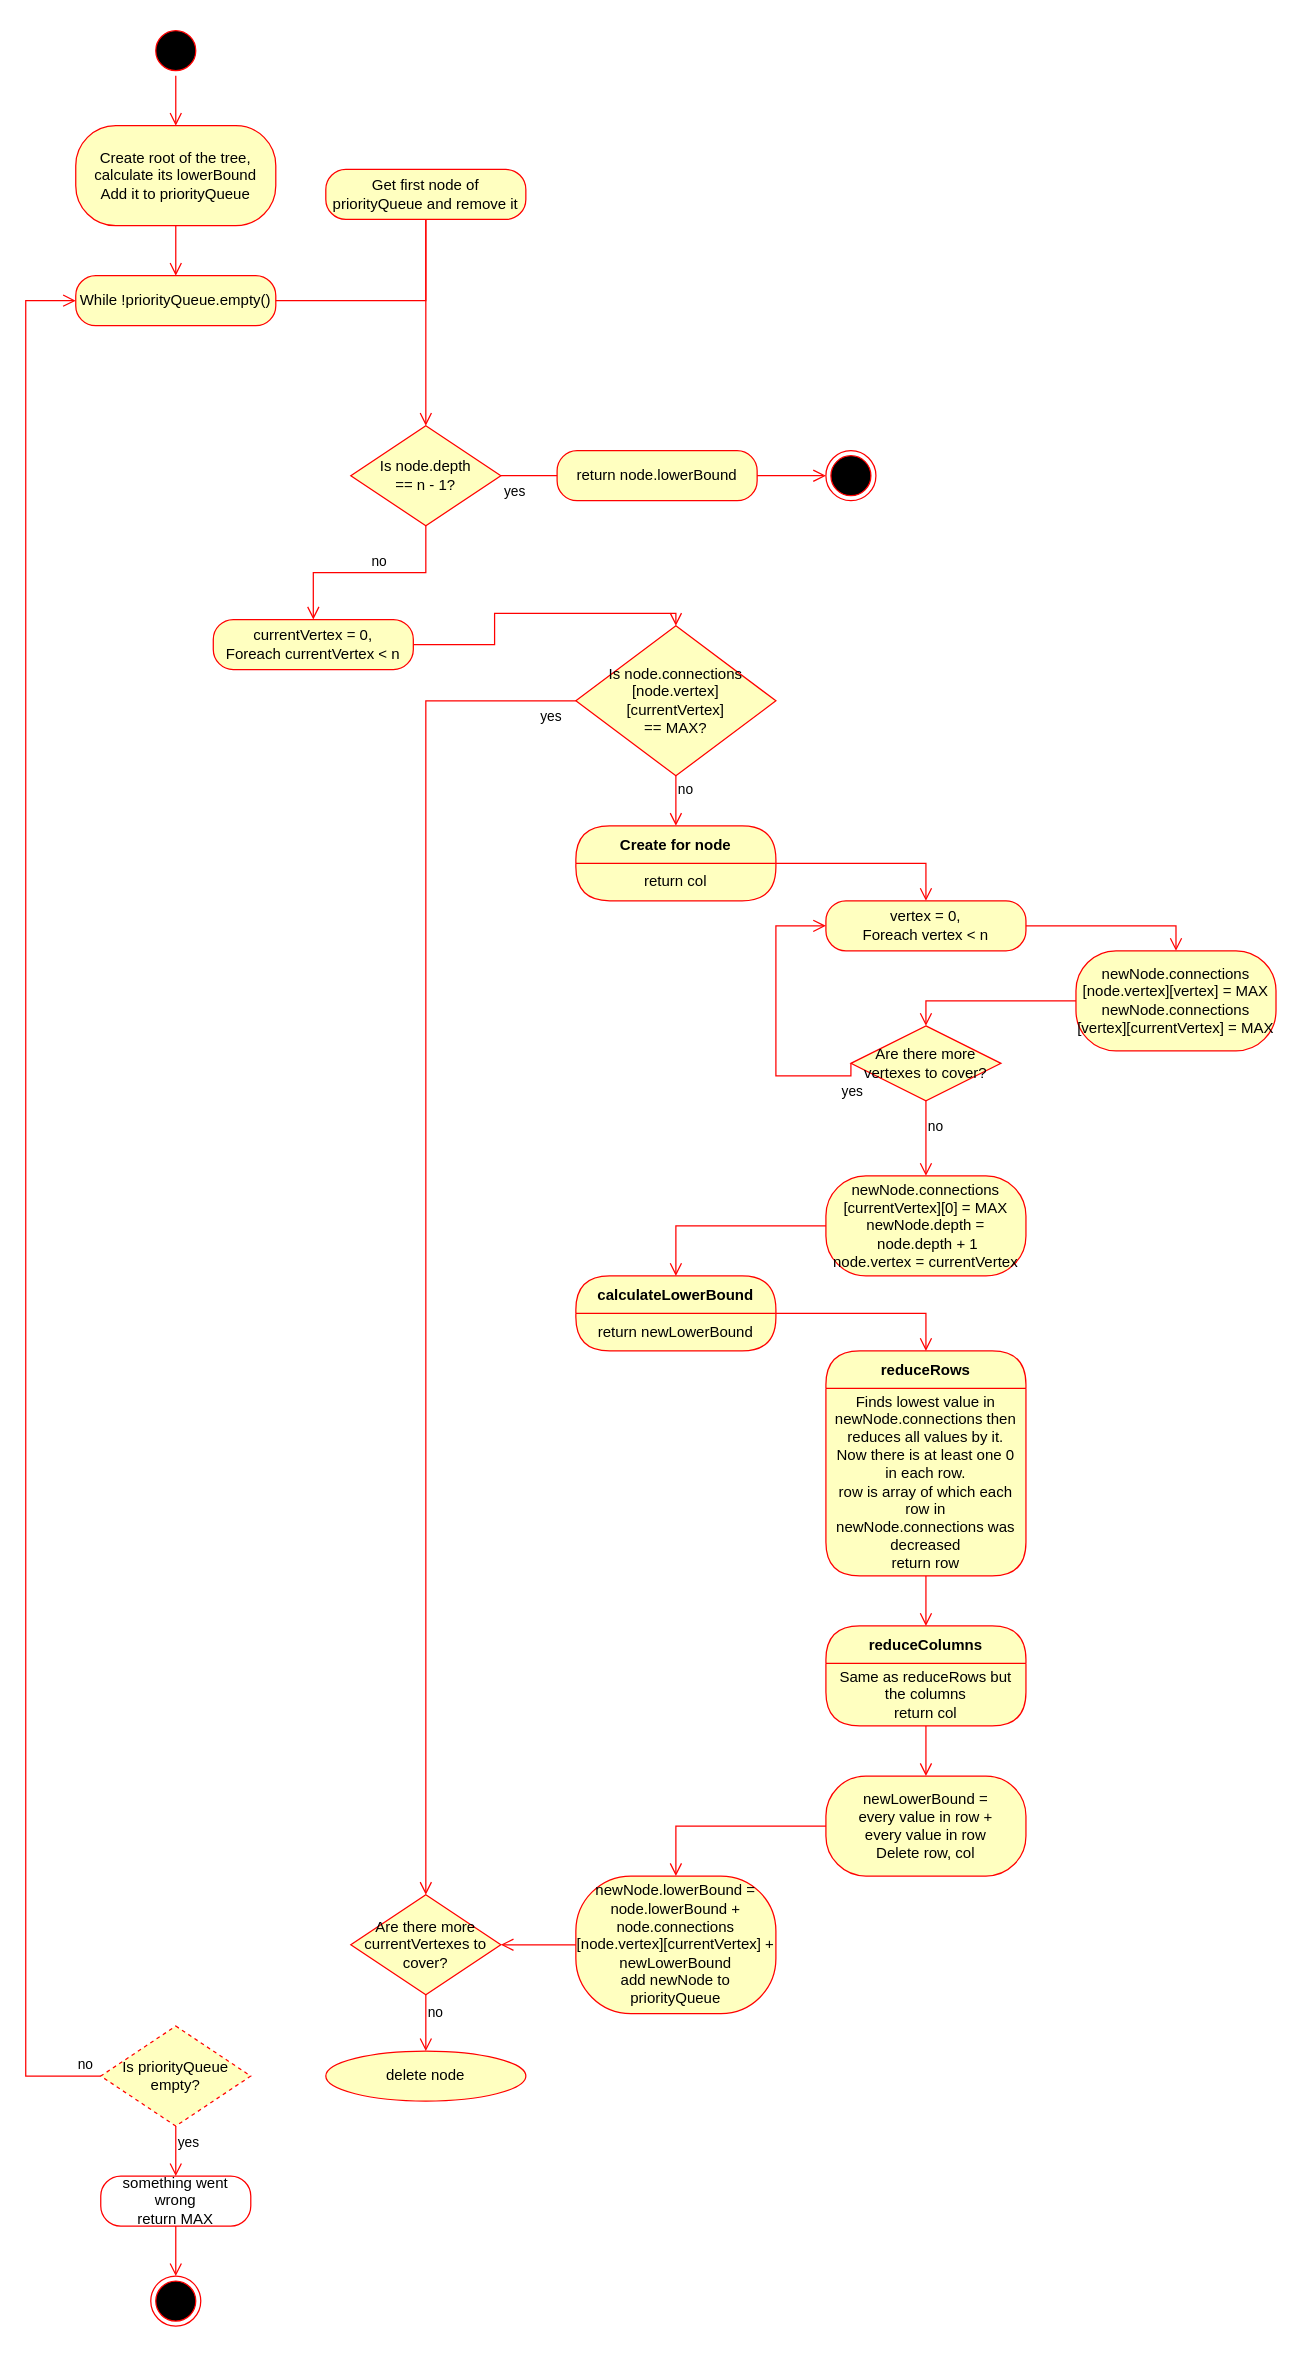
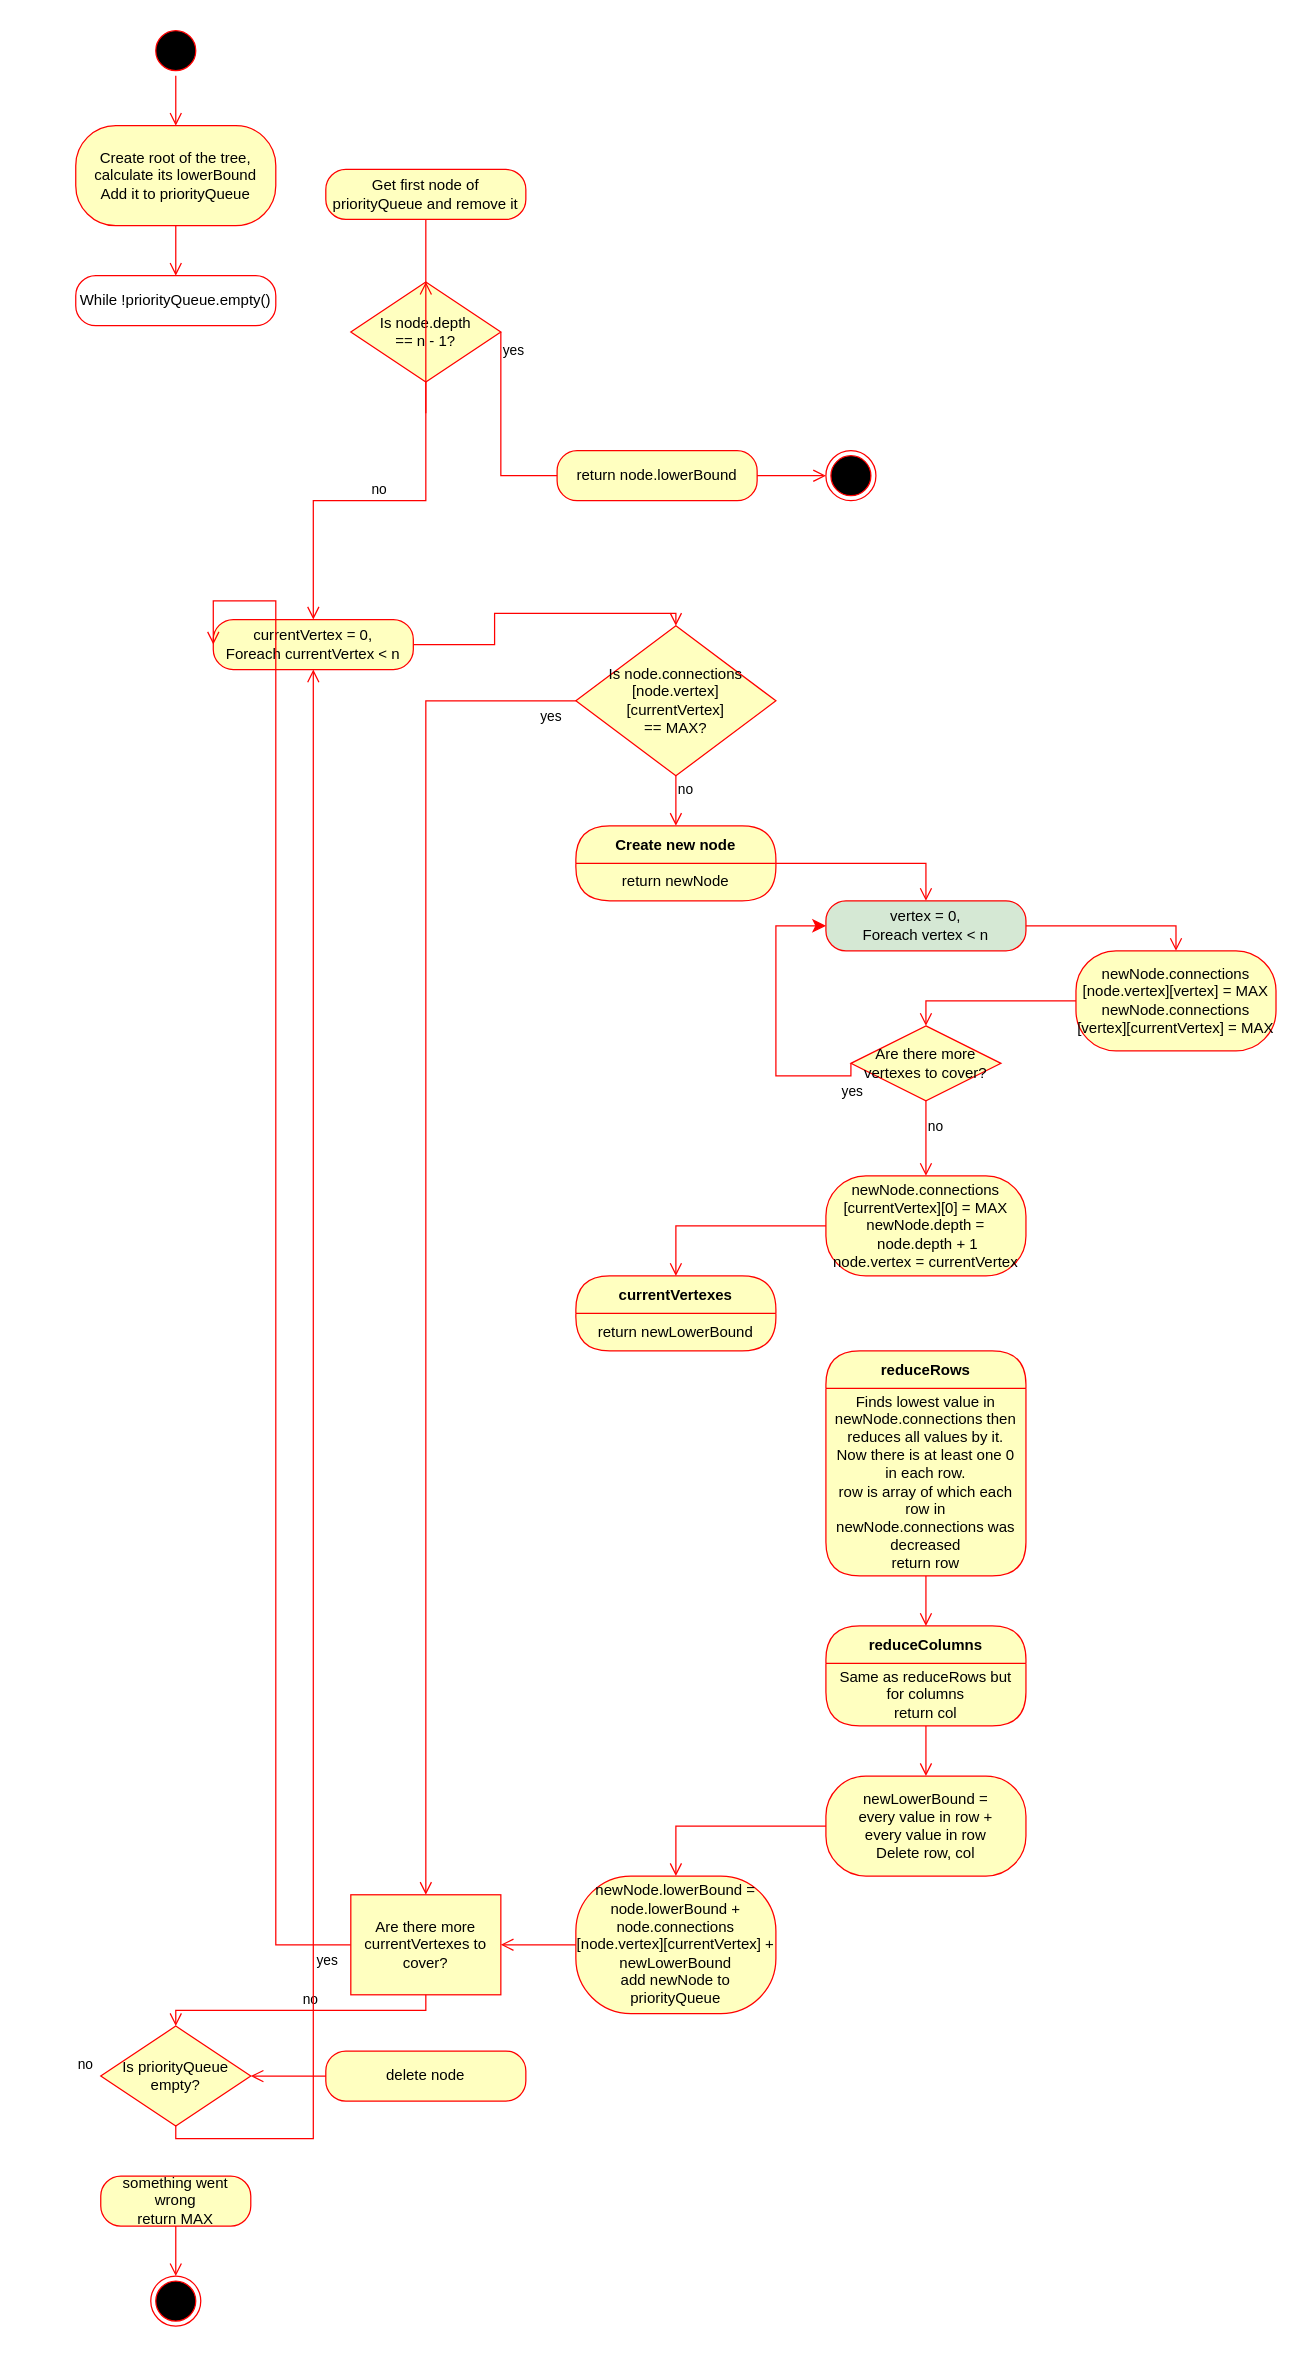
- <mxCell id="7" value="While !priorityQueue.empty()" style="rounded=1;whiteSpace=wrap;html=1;arcSize=40;fontColor=#000000;fillColor=#ffffc0;strokeColor=#ff0000;" parent="1" vertex="1"><mxGeometry x="60" y="220" width="160" height="40" as="geometry" /></mxCell>
+ <mxCell id="7" value="While !priorityQueue.empty()" style="rounded=1;whiteSpace=wrap;html=1;arcSize=40;fontColor=#000000;fillColor=#ffffff;strokeColor=#ff0000;" parent="1" vertex="1"><mxGeometry x="60" y="220" width="160" height="40" as="geometry" /></mxCell>
- <mxCell id="8" value="" style="edgeStyle=orthogonalEdgeStyle;html=1;verticalAlign=bottom;endArrow=open;endSize=8;strokeColor=#ff0000;rounded=0;exitX=1;exitY=0.5;exitDx=0;exitDy=0;entryX=0.5;entryY=0;entryDx=0;entryDy=0;" parent="1" source="7" target="17" edge="1"><mxGeometry relative="1" as="geometry"><mxPoint x="340" y="240" as="targetPoint" /><mxPoint x="140" y="300" as="sourcePoint" /><Array as="points"><mxPoint x="340" y="240" /></Array></mxGeometry></mxCell>
- <mxCell id="18" value="Is node.depth&lt;br&gt;== n - 1?" style="rhombus;whiteSpace=wrap;html=1;fillColor=#ffffc0;strokeColor=#ff0000;" vertex="1" parent="1"><mxGeometry x="280" y="340" width="120" height="80" as="geometry" /></mxCell>
+ <mxCell id="18" value="Is node.depth&lt;br&gt;== n - 1?" style="rhombus;whiteSpace=wrap;html=1;fillColor=#ffffc0;strokeColor=#ff0000;" vertex="1" parent="1"><mxGeometry x="280" y="225" width="120" height="80" as="geometry" /></mxCell>
- <mxCell id="22" value="Create for node" style="swimlane;fontStyle=1;align=center;verticalAlign=middle;childLayout=stackLayout;horizontal=1;startSize=30;horizontalStack=0;resizeParent=0;resizeLast=1;container=0;fontColor=#000000;collapsible=0;rounded=1;arcSize=30;strokeColor=#ff0000;fillColor=#ffffc0;swimlaneFillColor=#ffffc0;dropTarget=0;" vertex="1" parent="1"><mxGeometry x="460" y="660" width="160" height="60" as="geometry" /></mxCell>
+ <mxCell id="22" value="Create new node" style="swimlane;fontStyle=1;align=center;verticalAlign=middle;childLayout=stackLayout;horizontal=1;startSize=30;horizontalStack=0;resizeParent=0;resizeLast=1;container=0;fontColor=#000000;collapsible=0;rounded=1;arcSize=30;strokeColor=#ff0000;fillColor=#ffffc0;swimlaneFillColor=#ffffc0;dropTarget=0;" vertex="1" parent="1"><mxGeometry x="460" y="660" width="160" height="60" as="geometry" /></mxCell>
- <mxCell id="23" value="return col" style="text;html=1;strokeColor=none;fillColor=none;align=center;verticalAlign=middle;spacingLeft=4;spacingRight=4;whiteSpace=wrap;overflow=hidden;rotatable=0;fontColor=#000000;" vertex="1" parent="22"><mxGeometry y="30" width="160" height="30" as="geometry" /></mxCell>
+ <mxCell id="23" value="return newNode" style="text;html=1;strokeColor=none;fillColor=none;align=center;verticalAlign=middle;spacingLeft=4;spacingRight=4;whiteSpace=wrap;overflow=hidden;rotatable=0;fontColor=#000000;" vertex="1" parent="22"><mxGeometry y="30" width="160" height="30" as="geometry" /></mxCell>
- <mxCell id="31" value="yes" style="edgeStyle=orthogonalEdgeStyle;html=1;align=left;verticalAlign=top;endArrow=open;endSize=8;strokeColor=#ff0000;rounded=0;exitX=0;exitY=0.5;exitDx=0;exitDy=0;entryX=0;entryY=0.5;entryDx=0;entryDy=0;" edge="1" parent="1" source="30" target="26"><mxGeometry x="-0.833" relative="1" as="geometry"><mxPoint x="277" y="1250" as="targetPoint" /><Array as="points"><mxPoint x="620" y="860" /><mxPoint x="620" y="740" /></Array><mxPoint as="offset" /><mxPoint x="397" y="710" as="sourcePoint" /></mxGeometry></mxCell>
+ <mxCell id="31" value="yes" style="edgeStyle=orthogonalEdgeStyle;html=1;align=left;verticalAlign=top;endArrow=classic;endSize=8;strokeColor=#ff0000;rounded=0;exitX=0;exitY=0.5;exitDx=0;exitDy=0;entryX=0;entryY=0.5;entryDx=0;entryDy=0;" edge="1" parent="1" source="30" target="26"><mxGeometry x="-0.833" relative="1" as="geometry"><mxPoint x="277" y="1250" as="targetPoint" /><Array as="points"><mxPoint x="620" y="860" /><mxPoint x="620" y="740" /></Array><mxPoint as="offset" /><mxPoint x="397" y="710" as="sourcePoint" /></mxGeometry></mxCell>
- <mxCell id="26" value="&lt;span&gt;vertex = 0,&lt;/span&gt;&lt;br&gt;&lt;span&gt;Foreach vertex &amp;lt; n&lt;/span&gt;" style="rounded=1;whiteSpace=wrap;html=1;arcSize=40;fontColor=#000000;fillColor=#ffffc0;strokeColor=#ff0000;" vertex="1" parent="1"><mxGeometry x="660" y="720" width="160" height="40" as="geometry" /></mxCell>
+ <mxCell id="26" value="&lt;span&gt;vertex = 0,&lt;/span&gt;&lt;br&gt;&lt;span&gt;Foreach vertex &amp;lt; n&lt;/span&gt;" style="rounded=1;whiteSpace=wrap;html=1;arcSize=40;fontColor=#000000;fillColor=#d5e8d4;strokeColor=#ff0000;" vertex="1" parent="1"><mxGeometry x="660" y="720" width="160" height="40" as="geometry" /></mxCell>
- <mxCell id="16" value="yes" style="edgeStyle=orthogonalEdgeStyle;html=1;align=left;verticalAlign=top;endArrow=open;endSize=8;strokeColor=#ff0000;rounded=0;entryX=0;entryY=0.5;entryDx=0;entryDy=0;exitX=0;exitY=0.5;exitDx=0;exitDy=0;" parent="1" source="50" target="7" edge="1"><mxGeometry x="-1" y="72" relative="1" as="geometry"><mxPoint x="-120" y="240" as="targetPoint" /><Array as="points"><mxPoint x="20" y="1660" /><mxPoint x="20" y="240" /></Array><mxPoint x="60" y="-32" as="offset" /><mxPoint x="20" y="1670" as="sourcePoint" /></mxGeometry></mxCell>
+ <mxCell id="15" value="yes" style="edgeStyle=orthogonalEdgeStyle;html=1;align=left;verticalAlign=top;endArrow=open;endSize=8;strokeColor=#ff0000;rounded=0;exitX=0;exitY=0.5;exitDx=0;exitDy=0;entryX=0;entryY=0.5;entryDx=0;entryDy=0;" parent="1" source="25" target="9" edge="1"><mxGeometry x="-0.952" relative="1" as="geometry"><mxPoint x="60" y="520" as="targetPoint" /><Array as="points"><mxPoint x="220" y="1555" /><mxPoint x="220" y="480" /></Array><mxPoint as="offset" /><mxPoint x="280" y="1160" as="sourcePoint" /></mxGeometry></mxCell>
- <mxCell id="35" value="calculateLowerBound" style="swimlane;fontStyle=1;align=center;verticalAlign=middle;childLayout=stackLayout;horizontal=1;startSize=30;horizontalStack=0;resizeParent=0;resizeLast=1;container=0;fontColor=#000000;collapsible=0;rounded=1;arcSize=30;strokeColor=#ff0000;fillColor=#ffffc0;swimlaneFillColor=#ffffc0;dropTarget=0;" vertex="1" parent="1"><mxGeometry x="460" y="1020" width="160" height="60" as="geometry" /></mxCell>
+ <mxCell id="35" value="currentVertexes" style="swimlane;fontStyle=1;align=center;verticalAlign=middle;childLayout=stackLayout;horizontal=1;startSize=30;horizontalStack=0;resizeParent=0;resizeLast=1;container=0;fontColor=#000000;collapsible=0;rounded=1;arcSize=30;strokeColor=#ff0000;fillColor=#ffffc0;swimlaneFillColor=#ffffc0;dropTarget=0;" vertex="1" parent="1"><mxGeometry x="460" y="1020" width="160" height="60" as="geometry" /></mxCell>
- <mxCell id="14" value="" style="edgeStyle=orthogonalEdgeStyle;html=1;verticalAlign=bottom;endArrow=open;endSize=8;strokeColor=#ff0000;rounded=0;exitX=1;exitY=0;exitDx=0;exitDy=0;entryX=0.5;entryY=0;entryDx=0;entryDy=0;" parent="1" source="36" target="39" edge="1"><mxGeometry relative="1" as="geometry"><mxPoint x="740" y="1080" as="targetPoint" /><mxPoint x="1120" y="1140" as="sourcePoint" /><Array as="points"><mxPoint x="740" y="1050" /></Array></mxGeometry></mxCell>
- <mxCell id="42" value="Same as reduceRows but the columns&lt;br&gt;return col" style="text;html=1;strokeColor=none;fillColor=none;align=center;verticalAlign=middle;spacingLeft=4;spacingRight=4;whiteSpace=wrap;overflow=hidden;rotatable=0;fontColor=#000000;" vertex="1" parent="41"><mxGeometry y="30" width="160" height="50" as="geometry" /></mxCell>
+ <mxCell id="42" value="Same as reduceRows but for columns&lt;br&gt;return col" style="text;html=1;strokeColor=none;fillColor=none;align=center;verticalAlign=middle;spacingLeft=4;spacingRight=4;whiteSpace=wrap;overflow=hidden;rotatable=0;fontColor=#000000;" vertex="1" parent="41"><mxGeometry y="30" width="160" height="50" as="geometry" /></mxCell>
- <mxCell id="25" value="Are there more currentVertexes to cover?" style="rhombus;whiteSpace=wrap;html=1;fillColor=#ffffc0;strokeColor=#ff0000;" vertex="1" parent="1"><mxGeometry x="280" y="1515" width="120" height="80" as="geometry" /></mxCell>
+ <mxCell id="25" value="Are there more currentVertexes to cover?" style="whiteSpace=wrap;html=1;fillColor=#ffffc0;strokeColor=#ff0000;rounded=0;" vertex="1" parent="1"><mxGeometry x="280" y="1515" width="120" height="80" as="geometry" /></mxCell>
- <mxCell id="47" value="no" style="edgeStyle=orthogonalEdgeStyle;html=1;align=left;verticalAlign=bottom;endArrow=open;endSize=8;strokeColor=#ff0000;rounded=0;exitX=0.5;exitY=1;exitDx=0;exitDy=0;entryX=0.5;entryY=0;entryDx=0;entryDy=0;" edge="1" parent="1" source="25" target="48"><mxGeometry relative="1" as="geometry"><mxPoint x="370" y="1650" as="targetPoint" /><mxPoint as="offset" /><mxPoint x="750" y="910" as="sourcePoint" /></mxGeometry></mxCell>
+ <mxCell id="47" value="no" style="edgeStyle=orthogonalEdgeStyle;html=1;align=left;verticalAlign=bottom;endArrow=open;endSize=8;strokeColor=#ff0000;rounded=0;exitX=0.5;exitY=1;exitDx=0;exitDy=0;" edge="1" parent="1" source="25" target="50"><mxGeometry relative="1" as="geometry"><mxPoint x="370" y="1650" as="targetPoint" /><mxPoint as="offset" /><mxPoint x="750" y="910" as="sourcePoint" /></mxGeometry></mxCell>
- <mxCell id="50" value="Is priorityQueue empty?" style="rhombus;whiteSpace=wrap;html=1;fillColor=#ffffc0;strokeColor=#ff0000;dashed=1;" vertex="1" parent="1"><mxGeometry x="80" y="1620" width="120" height="80" as="geometry" /></mxCell>
+ <mxCell id="50" value="Is priorityQueue empty?" style="rhombus;whiteSpace=wrap;html=1;fillColor=#ffffc0;strokeColor=#ff0000;" vertex="1" parent="1"><mxGeometry x="80" y="1620" width="120" height="80" as="geometry" /></mxCell>
+ <mxCell id="49" value="" style="edgeStyle=orthogonalEdgeStyle;html=1;verticalAlign=bottom;endArrow=open;endSize=8;strokeColor=#ff0000;rounded=0;entryX=1;entryY=0.5;entryDx=0;entryDy=0;" edge="1" source="48" parent="1" target="50"><mxGeometry relative="1" as="geometry"><mxPoint x="40" y="1660" as="targetPoint" /></mxGeometry></mxCell>
- <mxCell id="48" value="delete node" style="ellipse;whiteSpace=wrap;html=1;arcSize=40;fontColor=#000000;fillColor=#ffffc0;strokeColor=#ff0000;" vertex="1" parent="1"><mxGeometry x="260" y="1640" width="160" height="40" as="geometry" /></mxCell>
+ <mxCell id="48" value="delete node" style="rounded=1;whiteSpace=wrap;html=1;arcSize=40;fontColor=#000000;fillColor=#ffffc0;strokeColor=#ff0000;" vertex="1" parent="1"><mxGeometry x="260" y="1640" width="160" height="40" as="geometry" /></mxCell>
- <mxCell id="51" value="no" style="edgeStyle=orthogonalEdgeStyle;html=1;align=left;verticalAlign=bottom;endArrow=open;endSize=8;strokeColor=#ff0000;rounded=0;exitX=0.5;exitY=1;exitDx=0;exitDy=0;entryX=0.5;entryY=0;entryDx=0;entryDy=0;" edge="1" parent="1" source="50" target="52"><mxGeometry x="-1" y="-89" relative="1" as="geometry"><mxPoint x="140" y="1745" as="targetPoint" /><mxPoint x="9" y="-40" as="offset" /><mxPoint x="550" y="1015" as="sourcePoint" /></mxGeometry></mxCell>
+ <mxCell id="51" value="no" style="edgeStyle=orthogonalEdgeStyle;html=1;align=left;verticalAlign=bottom;endArrow=open;endSize=8;strokeColor=#ff0000;rounded=0;exitX=0.5;exitY=1;exitDx=0;exitDy=0;" edge="1" parent="1" source="50" target="9"><mxGeometry x="-1" y="-89" relative="1" as="geometry"><mxPoint x="140" y="1745" as="targetPoint" /><mxPoint x="9" y="-40" as="offset" /><mxPoint x="550" y="1015" as="sourcePoint" /></mxGeometry></mxCell>
- <mxCell id="52" value="something went wrong&lt;br&gt;return MAX" style="rounded=1;whiteSpace=wrap;html=1;arcSize=40;fontColor=#000000;fillColor=#ffffff;strokeColor=#ff0000;" vertex="1" parent="1"><mxGeometry x="80" y="1740" width="120" height="40" as="geometry" /></mxCell>
+ <mxCell id="52" value="something went wrong&lt;br&gt;return MAX" style="rounded=1;whiteSpace=wrap;html=1;arcSize=40;fontColor=#000000;fillColor=#ffffc0;strokeColor=#ff0000;" vertex="1" parent="1"><mxGeometry x="80" y="1740" width="120" height="40" as="geometry" /></mxCell>
